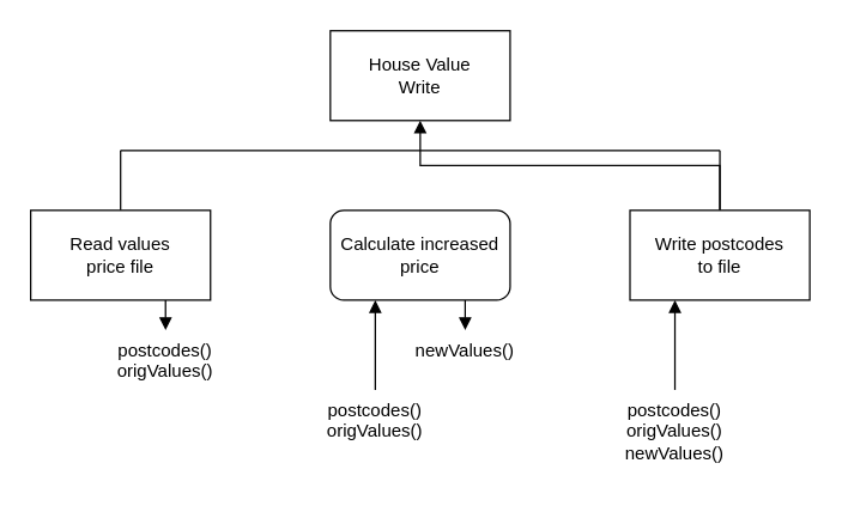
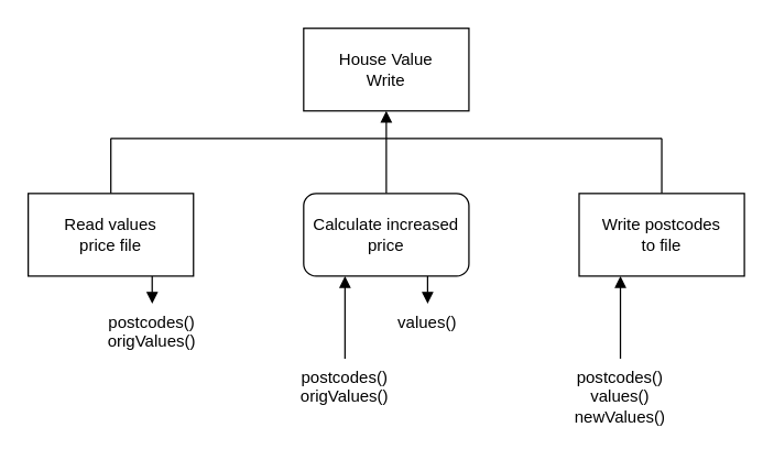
- <mxCell id="2" style="edgeStyle=orthogonalEdgeStyle;rounded=0;orthogonalLoop=1;jettySize=auto;html=1;exitX=0.5;exitY=1;exitDx=0;exitDy=0;startArrow=block;startFill=1;endArrow=none;endFill=0;" parent="1" source="3" target="15" edge="1"><mxGeometry relative="1" as="geometry" /></mxCell>
+ <mxCell id="2" style="edgeStyle=orthogonalEdgeStyle;rounded=0;orthogonalLoop=1;jettySize=auto;html=1;exitX=0.5;exitY=1;exitDx=0;exitDy=0;entryX=0.5;entryY=0;entryDx=0;entryDy=0;startArrow=block;startFill=1;endArrow=none;endFill=0;" parent="1" source="3" target="10" edge="1"><mxGeometry relative="1" as="geometry" /></mxCell>
- <mxCell id="12" value="newValues()" style="text;html=1;strokeColor=none;fillColor=none;align=center;verticalAlign=top;whiteSpace=wrap;rounded=0;" parent="1" vertex="1"><mxGeometry x="270" y="220" width="80" height="30" as="geometry" /></mxCell>
+ <mxCell id="12" value="values()" style="text;html=1;strokeColor=none;fillColor=none;align=center;verticalAlign=top;whiteSpace=wrap;rounded=0;" parent="1" vertex="1"><mxGeometry x="270" y="220" width="80" height="30" as="geometry" /></mxCell>
- <mxCell id="16" value="postcodes()&lt;br&gt;origValues()&lt;br&gt;newValues()" style="text;html=1;strokeColor=none;fillColor=none;align=center;verticalAlign=top;whiteSpace=wrap;rounded=0;" parent="1" vertex="1"><mxGeometry x="410" y="260" width="80" height="60" as="geometry" /></mxCell>
+ <mxCell id="16" value="postcodes()&lt;br&gt;values()&lt;br&gt;newValues()" style="text;html=1;strokeColor=none;fillColor=none;align=center;verticalAlign=top;whiteSpace=wrap;rounded=0;" parent="1" vertex="1"><mxGeometry x="410" y="260" width="80" height="60" as="geometry" /></mxCell>
